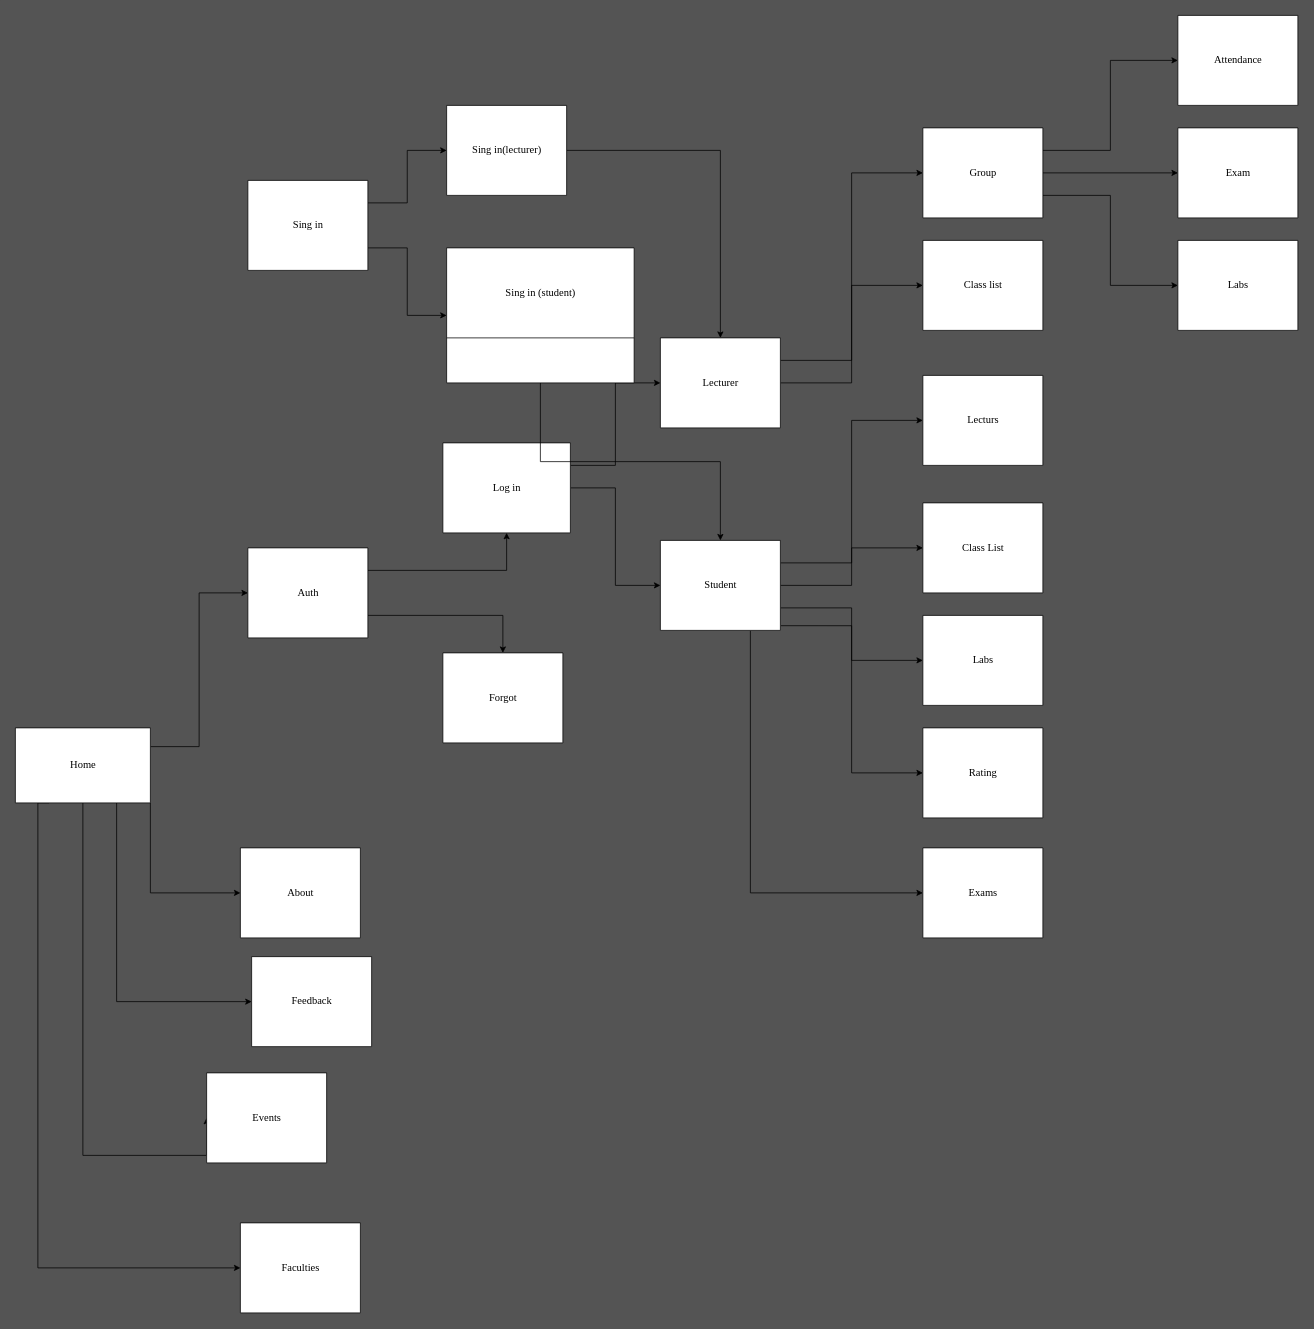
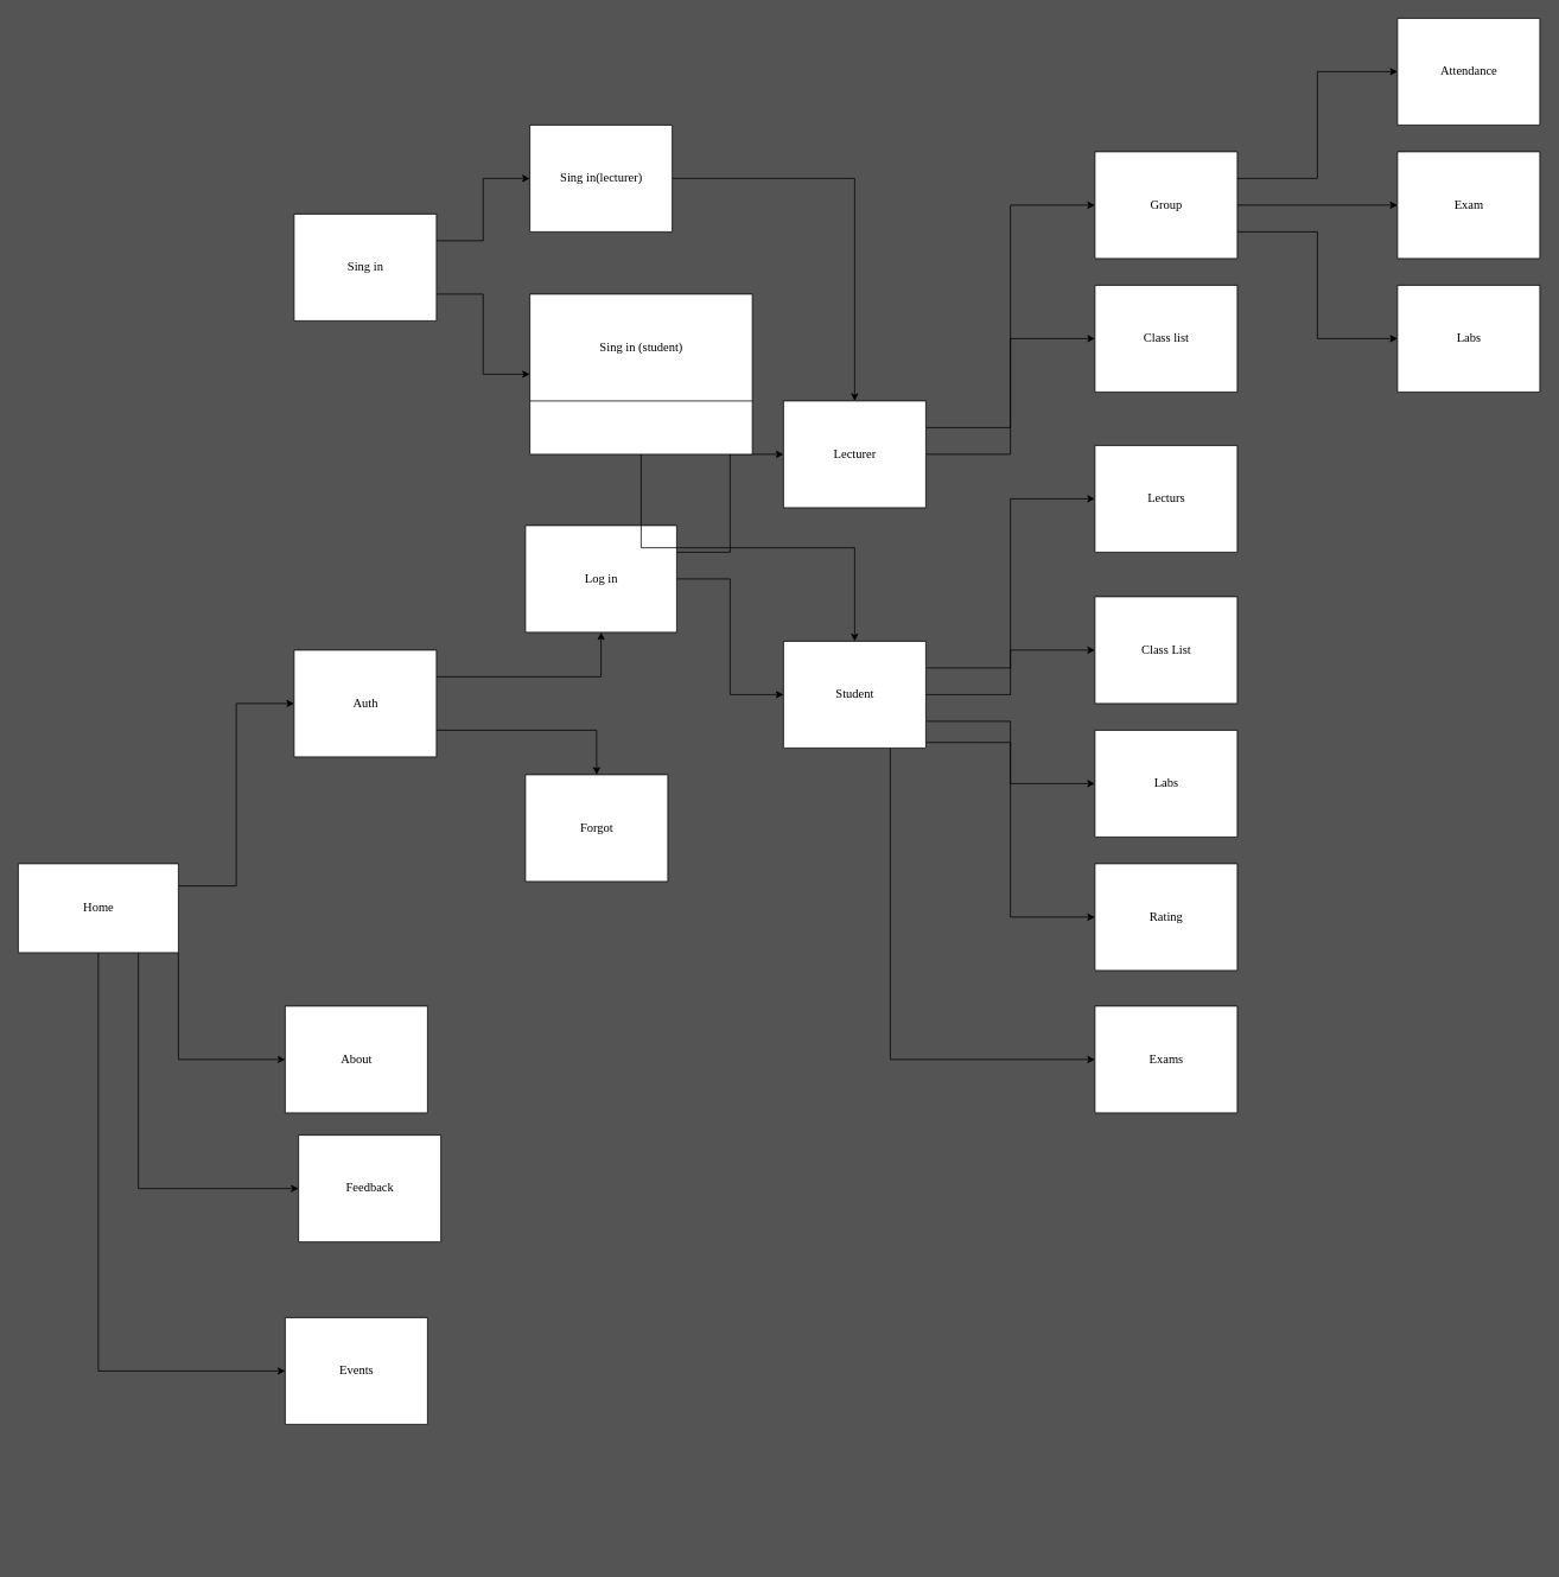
- <mxCell id="46" value="Events" style="swimlane;html=1;fontStyle=0;childLayout=stackLayout;horizontal=1;startSize=120;horizontalStack=0;resizeParent=1;resizeLast=0;collapsible=1;marginBottom=0;swimlaneFillColor=#ffffff;align=center;rounded=0;shadow=0;comic=0;labelBackgroundColor=none;strokeWidth=1;fontFamily=Verdana;fontSize=14;" vertex="1" parent="1"><mxGeometry x="275" y="1430" width="160" height="120" as="geometry" /></mxCell>
+ <mxCell id="46" value="Events" style="swimlane;html=1;fontStyle=0;childLayout=stackLayout;horizontal=1;startSize=120;horizontalStack=0;resizeParent=1;resizeLast=0;collapsible=1;marginBottom=0;swimlaneFillColor=#ffffff;align=center;rounded=0;shadow=0;comic=0;labelBackgroundColor=none;strokeWidth=1;fontFamily=Verdana;fontSize=14;" vertex="1" parent="1"><mxGeometry x="320" y="1480" width="160" height="120" as="geometry" /></mxCell>
- <mxCell id="9" style="edgeStyle=orthogonalEdgeStyle;rounded=0;orthogonalLoop=1;jettySize=auto;html=1;exitX=0.25;exitY=1;exitDx=0;exitDy=0;entryX=0;entryY=0.5;entryDx=0;entryDy=0;" edge="1" parent="1" source="10" target="28"><mxGeometry relative="1" as="geometry"><mxPoint x="50" y="1150" as="sourcePoint" /><mxPoint x="305" y="1620" as="targetPoint" /><Array as="points"><mxPoint x="50" y="1070" /><mxPoint x="50" y="1690" /></Array></mxGeometry></mxCell>
- <mxCell id="28" value="Faculties" style="swimlane;html=1;fontStyle=0;childLayout=stackLayout;horizontal=1;startSize=120;horizontalStack=0;resizeParent=1;resizeLast=0;collapsible=1;marginBottom=0;swimlaneFillColor=#ffffff;align=center;rounded=0;shadow=0;comic=0;labelBackgroundColor=none;strokeWidth=1;fontFamily=Verdana;fontSize=14;" parent="1" vertex="1"><mxGeometry x="320" y="1630" width="160" height="120" as="geometry" /></mxCell>
